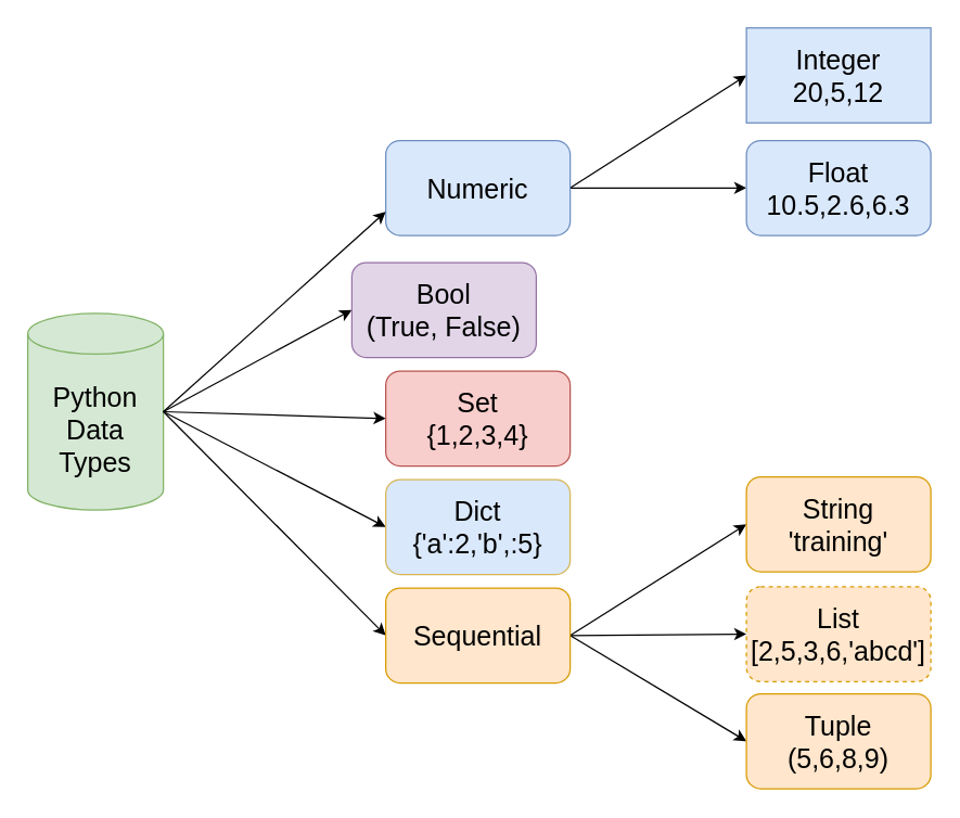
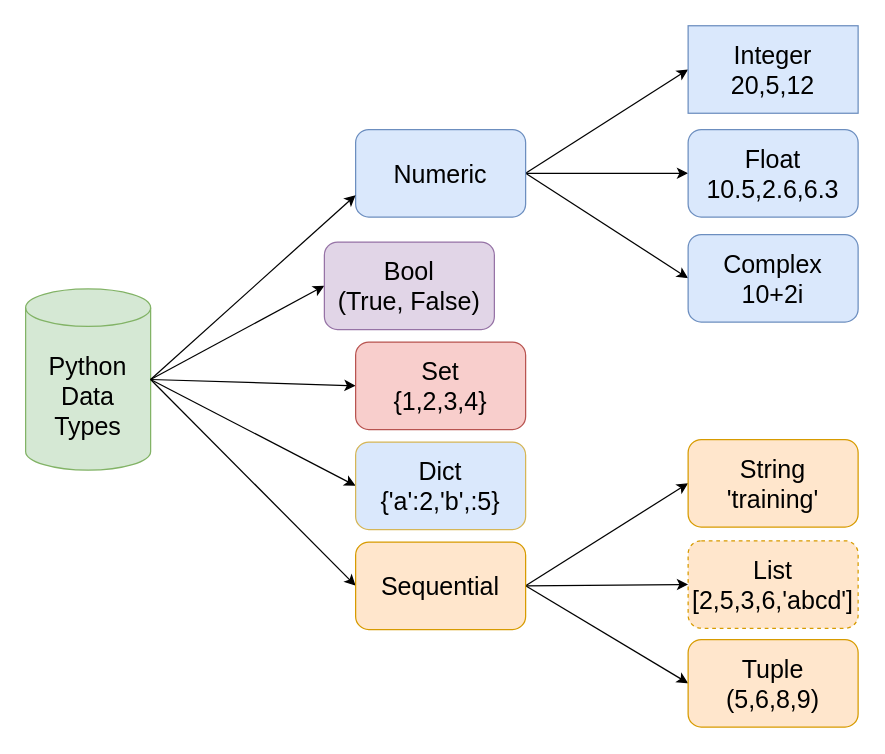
+ <mxCell id="5" style="edgeStyle=none;rounded=0;orthogonalLoop=1;jettySize=auto;html=1;exitX=1;exitY=0.5;exitDx=0;exitDy=0;entryX=0;entryY=0.5;entryDx=0;entryDy=0;fontSize=20;" edge="1" parent="1" source="6" target="20"><mxGeometry relative="1" as="geometry" /></mxCell>
+ <mxCell id="20" value="Complex&lt;br&gt;10+2i" style="rounded=1;whiteSpace=wrap;html=1;fontSize=20;fillColor=#dae8fc;strokeColor=#6c8ebf;" vertex="1" parent="1"><mxGeometry x="550" y="187" width="136" height="70" as="geometry" /></mxCell>
